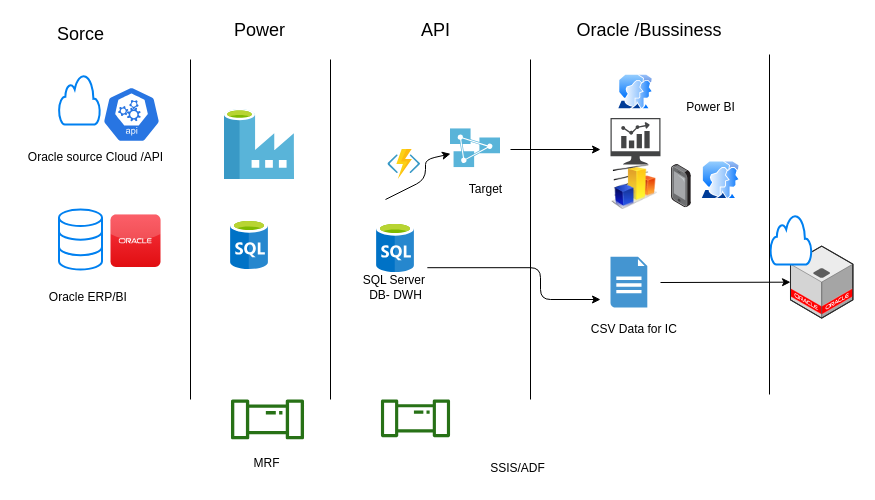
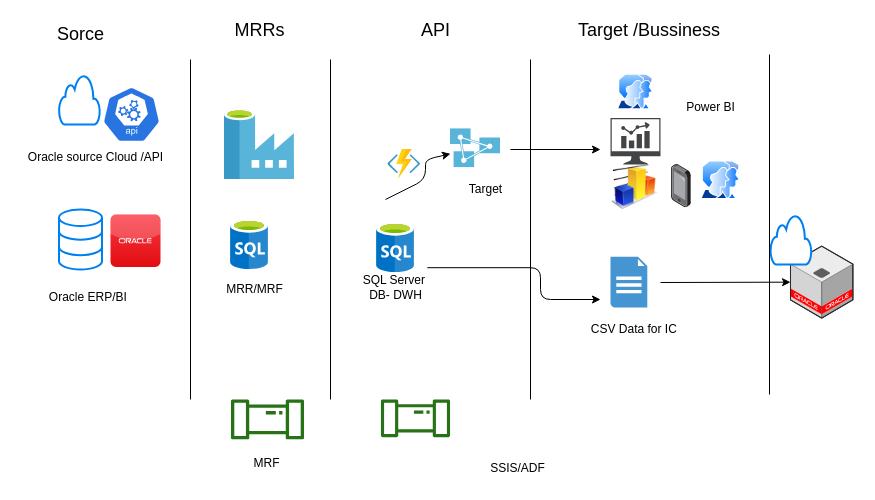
- <mxCell id="5" value="&lt;font style=&quot;font-size: 18px&quot;&gt;Power&lt;/font&gt;" style="text;html=1;align=center;verticalAlign=middle;resizable=0;points=[];autosize=1;" parent="1" vertex="1"><mxGeometry x="224" y="20" width="70" height="20" as="geometry" /></mxCell>
+ <mxCell id="5" value="&lt;font style=&quot;font-size: 18px&quot;&gt;MRRs&lt;/font&gt;" style="text;html=1;align=center;verticalAlign=middle;resizable=0;points=[];autosize=1;" parent="1" vertex="1"><mxGeometry x="224" y="20" width="70" height="20" as="geometry" /></mxCell>
- <mxCell id="27" value="&lt;font style=&quot;font-size: 18px&quot;&gt;Oracle /Bussiness&amp;nbsp;&lt;/font&gt;" style="text;html=1;align=center;verticalAlign=middle;resizable=0;points=[];autosize=1;" parent="1" vertex="1"><mxGeometry x="571" y="20" width="160" height="20" as="geometry" /></mxCell>
+ <mxCell id="27" value="&lt;font style=&quot;font-size: 18px&quot;&gt;Target /Bussiness&amp;nbsp;&lt;/font&gt;" style="text;html=1;align=center;verticalAlign=middle;resizable=0;points=[];autosize=1;" parent="1" vertex="1"><mxGeometry x="571" y="20" width="160" height="20" as="geometry" /></mxCell>
+ <mxCell id="15" value="MRR/MRF" style="text;html=1;align=center;verticalAlign=middle;resizable=0;points=[];autosize=1;" parent="1" vertex="1"><mxGeometry x="219" y="279" width="70" height="20" as="geometry" /></mxCell>
